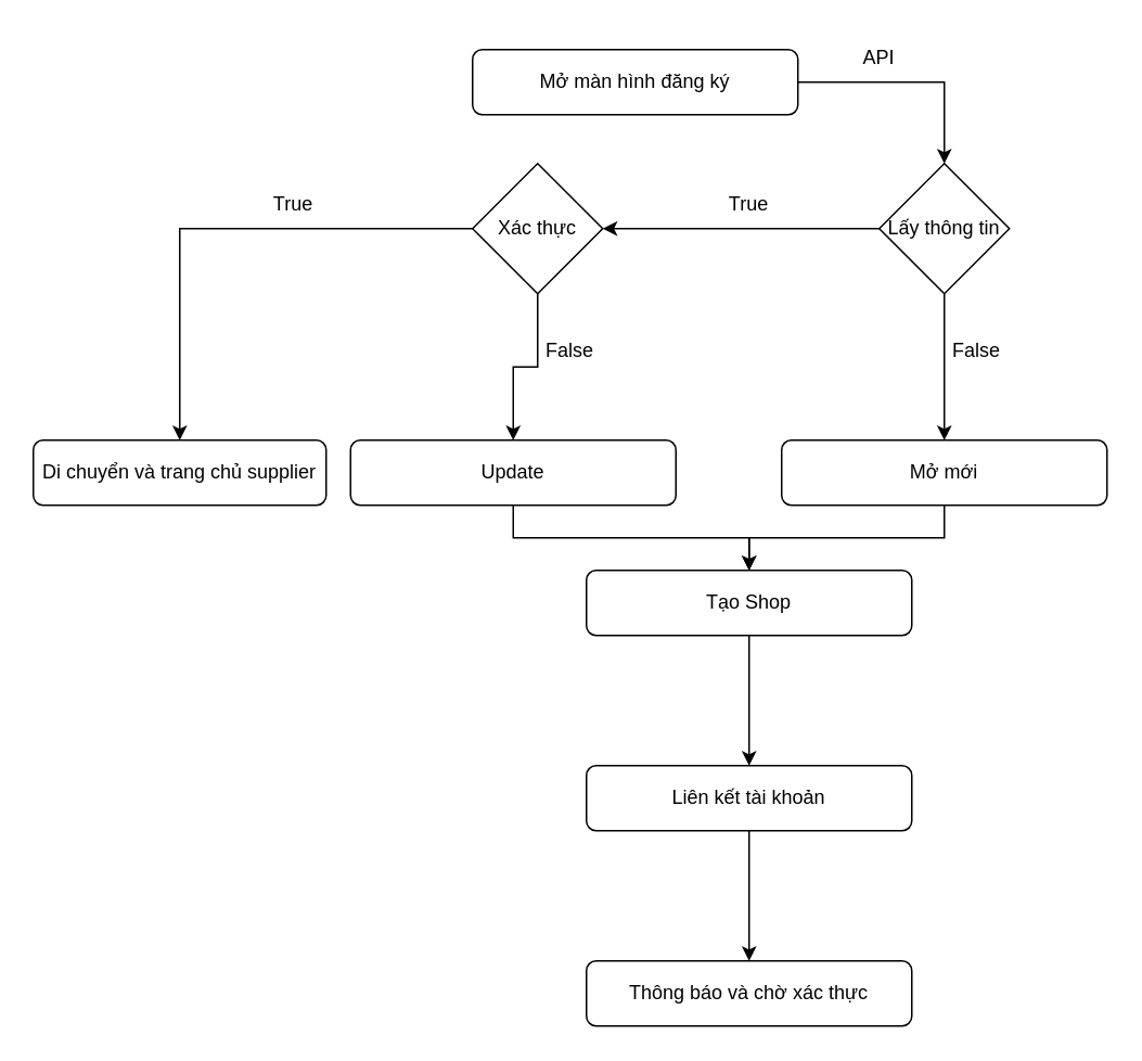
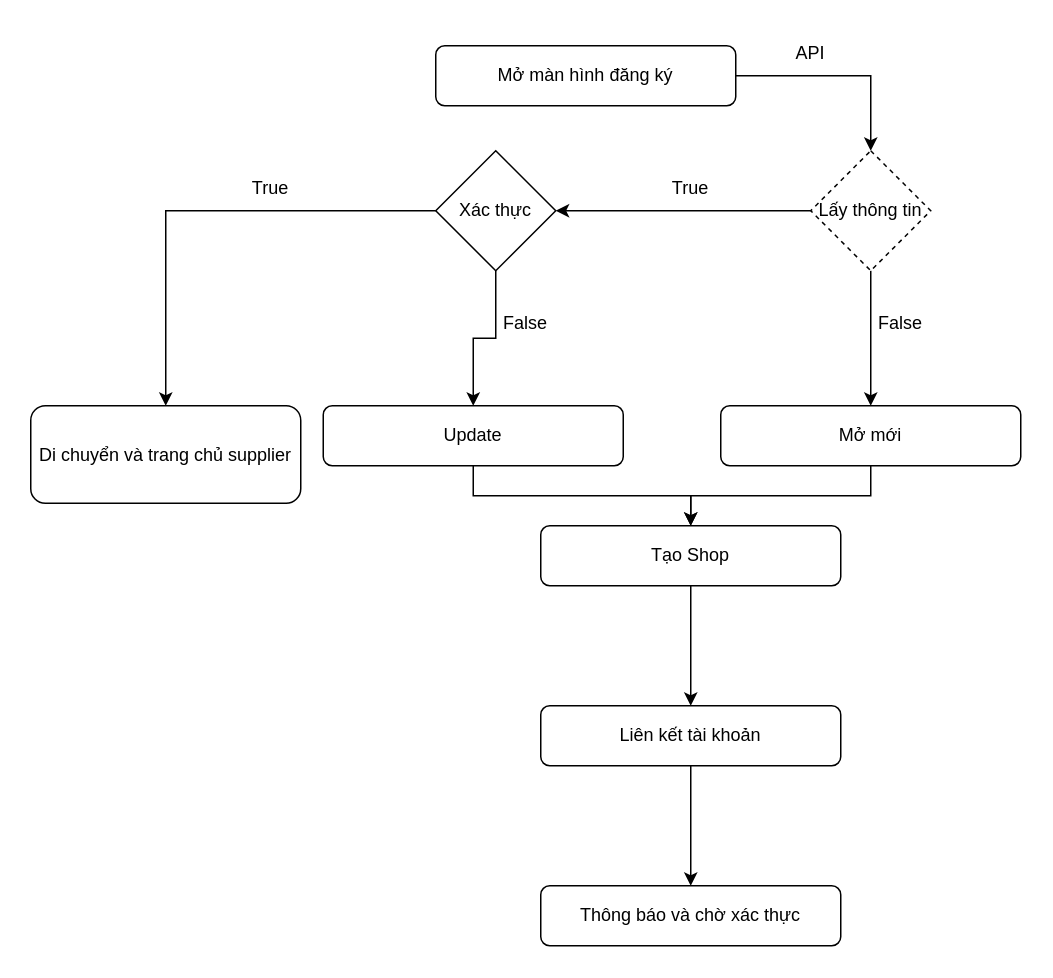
- <mxCell id="6" value="Lấy thông tin" style="rhombus;whiteSpace=wrap;html=1;" parent="1" vertex="1"><mxGeometry x="540" y="100" width="80" height="80" as="geometry" /></mxCell>
+ <mxCell id="6" value="Lấy thông tin" style="rhombus;whiteSpace=wrap;html=1;dashed=1;" parent="1" vertex="1"><mxGeometry x="540" y="100" width="80" height="80" as="geometry" /></mxCell>
- <mxCell id="15" value="Di chuyển và trang chủ supplier" style="rounded=1;whiteSpace=wrap;html=1;" parent="1" vertex="1"><mxGeometry x="20" y="270" width="180" height="40" as="geometry" /></mxCell>
+ <mxCell id="15" value="Di chuyển và trang chủ supplier" style="rounded=1;whiteSpace=wrap;html=1;" parent="1" vertex="1"><mxGeometry x="20" y="270" width="180" height="65" as="geometry" /></mxCell>
